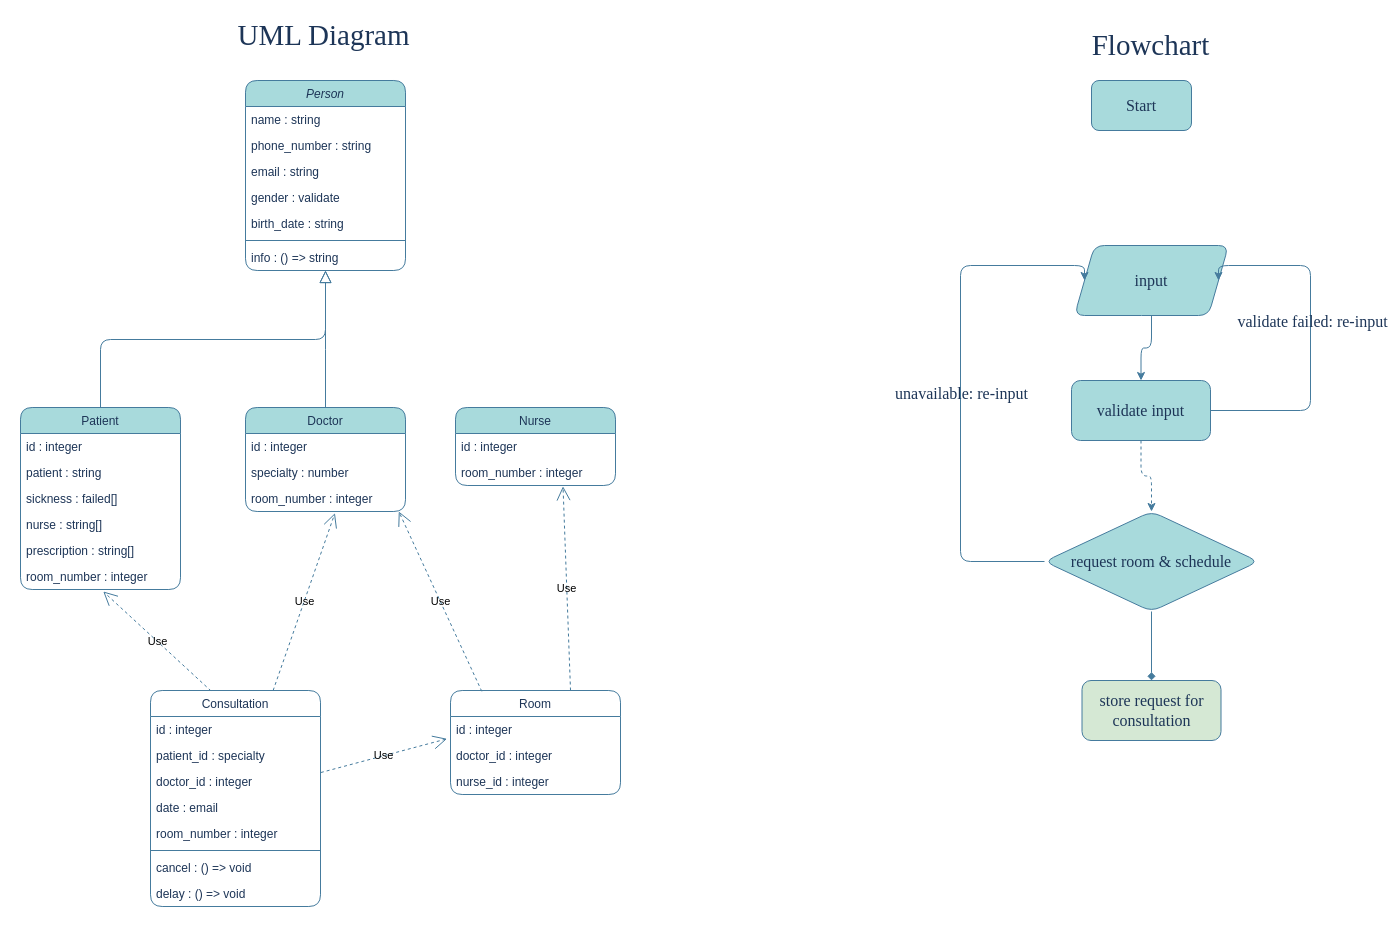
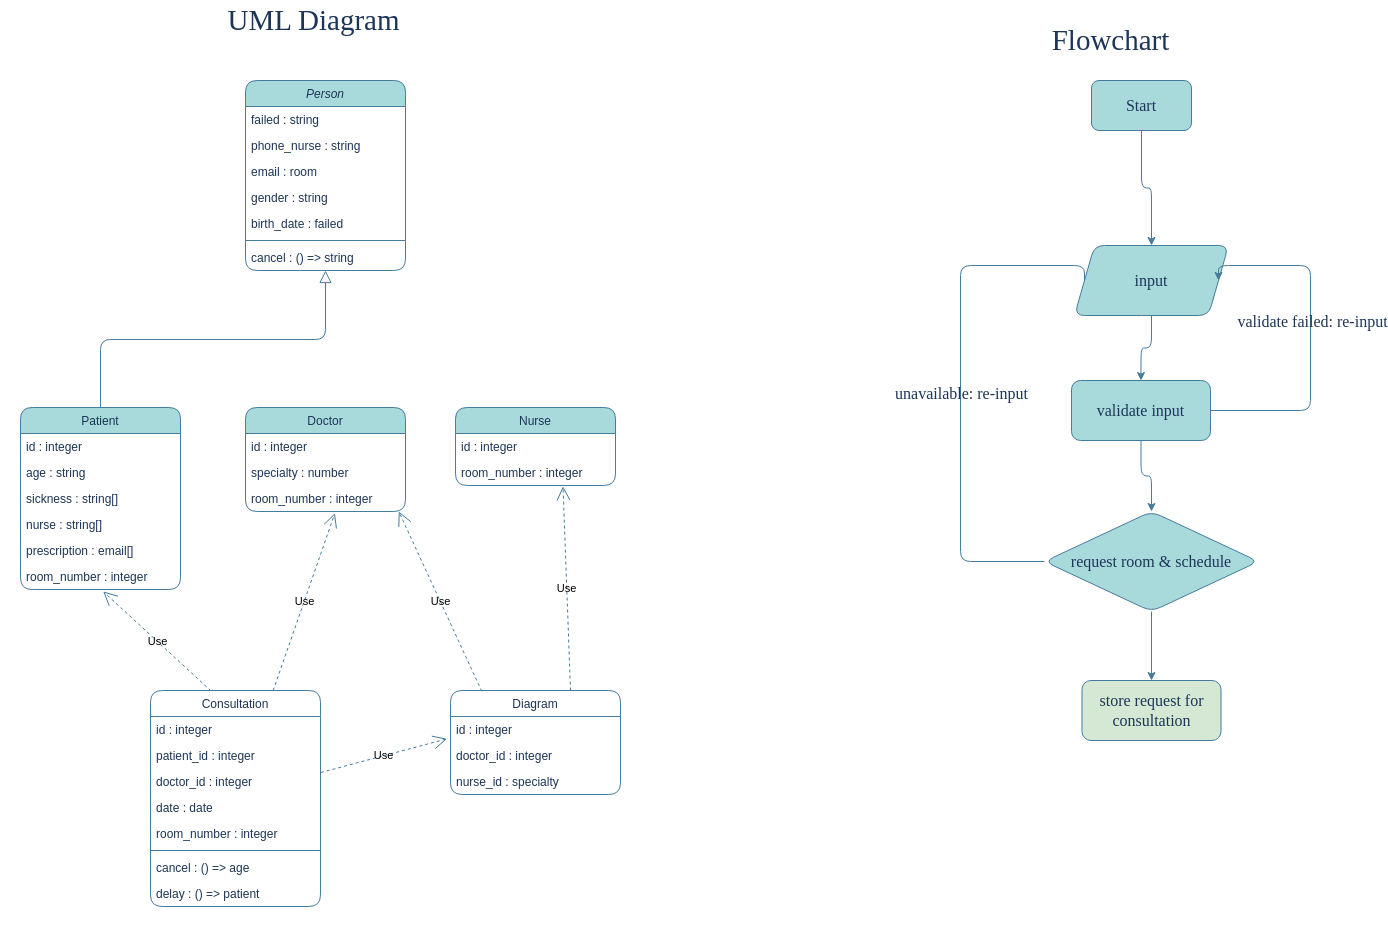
- <mxCell id="44" value="&lt;font style=&quot;font-size: 29px;&quot;&gt;UML Diagram&lt;/font&gt;" style="text;html=1;strokeColor=none;fillColor=none;align=center;verticalAlign=middle;whiteSpace=wrap;rounded=1;sketch=1;hachureGap=4;jiggle=2;curveFitting=1;fontFamily=Architects Daughter;fontSource=https%3A%2F%2Ffonts.googleapis.com%2Fcss%3Ffamily%3DArchitects%2BDaughter;fontSize=20;fontColor=#1D3557;labelBackgroundColor=none;" parent="1" vertex="1"><mxGeometry x="210" y="20" width="227" height="30" as="geometry" /></mxCell>
+ <mxCell id="44" value="&lt;font style=&quot;font-size: 29px;&quot;&gt;UML Diagram&lt;/font&gt;" style="text;html=1;strokeColor=none;fillColor=none;align=center;verticalAlign=middle;whiteSpace=wrap;rounded=1;sketch=1;hachureGap=4;jiggle=2;curveFitting=1;fontFamily=Architects Daughter;fontSource=https%3A%2F%2Ffonts.googleapis.com%2Fcss%3Ffamily%3DArchitects%2BDaughter;fontSize=20;fontColor=#1D3557;labelBackgroundColor=none;" parent="1" vertex="1"><mxGeometry x="200" y="5" width="227" height="30" as="geometry" /></mxCell>
- <mxCell id="58" value="&lt;span style=&quot;font-size: 29px;&quot;&gt;Flowchart&lt;/span&gt;" style="text;html=1;strokeColor=none;fillColor=none;align=center;verticalAlign=middle;whiteSpace=wrap;rounded=1;sketch=1;hachureGap=4;jiggle=2;curveFitting=1;fontFamily=Architects Daughter;fontSource=https%3A%2F%2Ffonts.googleapis.com%2Fcss%3Ffamily%3DArchitects%2BDaughter;fontSize=20;fontColor=#1D3557;labelBackgroundColor=none;" parent="1" vertex="1"><mxGeometry x="1037" y="30" width="227" height="30" as="geometry" /></mxCell>
+ <mxCell id="58" value="&lt;span style=&quot;font-size: 29px;&quot;&gt;Flowchart&lt;/span&gt;" style="text;html=1;strokeColor=none;fillColor=none;align=center;verticalAlign=middle;whiteSpace=wrap;rounded=1;sketch=1;hachureGap=4;jiggle=2;curveFitting=1;fontFamily=Architects Daughter;fontSource=https%3A%2F%2Ffonts.googleapis.com%2Fcss%3Ffamily%3DArchitects%2BDaughter;fontSize=20;fontColor=#1D3557;labelBackgroundColor=none;" parent="1" vertex="1"><mxGeometry x="997" y="25" width="227" height="30" as="geometry" /></mxCell>
- <mxCell id="3" value="name : string" style="text;align=left;verticalAlign=top;spacingLeft=4;spacingRight=4;overflow=hidden;rotatable=0;points=[[0,0.5],[1,0.5]];portConstraint=eastwest;rounded=1;labelBackgroundColor=none;fontColor=#1D3557;" parent="2" vertex="1"><mxGeometry y="26" width="160" height="26" as="geometry" /></mxCell>
+ <mxCell id="3" value="failed : string" style="text;align=left;verticalAlign=top;spacingLeft=4;spacingRight=4;overflow=hidden;rotatable=0;points=[[0,0.5],[1,0.5]];portConstraint=eastwest;rounded=1;labelBackgroundColor=none;fontColor=#1D3557;" parent="2" vertex="1"><mxGeometry y="26" width="160" height="26" as="geometry" /></mxCell>
- <mxCell id="4" value="phone_number : string" style="text;align=left;verticalAlign=top;spacingLeft=4;spacingRight=4;overflow=hidden;rotatable=0;points=[[0,0.5],[1,0.5]];portConstraint=eastwest;rounded=1;shadow=0;html=0;labelBackgroundColor=none;fontColor=#1D3557;" parent="2" vertex="1"><mxGeometry y="52" width="160" height="26" as="geometry" /></mxCell>
+ <mxCell id="4" value="phone_nurse : string" style="text;align=left;verticalAlign=top;spacingLeft=4;spacingRight=4;overflow=hidden;rotatable=0;points=[[0,0.5],[1,0.5]];portConstraint=eastwest;rounded=1;shadow=0;html=0;labelBackgroundColor=none;fontColor=#1D3557;" parent="2" vertex="1"><mxGeometry y="52" width="160" height="26" as="geometry" /></mxCell>
- <mxCell id="5" value="email : string" style="text;align=left;verticalAlign=top;spacingLeft=4;spacingRight=4;overflow=hidden;rotatable=0;points=[[0,0.5],[1,0.5]];portConstraint=eastwest;rounded=1;shadow=0;html=0;labelBackgroundColor=none;fontColor=#1D3557;" parent="2" vertex="1"><mxGeometry y="78" width="160" height="26" as="geometry" /></mxCell>
+ <mxCell id="5" value="email : room" style="text;align=left;verticalAlign=top;spacingLeft=4;spacingRight=4;overflow=hidden;rotatable=0;points=[[0,0.5],[1,0.5]];portConstraint=eastwest;rounded=1;shadow=0;html=0;labelBackgroundColor=none;fontColor=#1D3557;" parent="2" vertex="1"><mxGeometry y="78" width="160" height="26" as="geometry" /></mxCell>
+ <mxCell id="45" style="edgeStyle=orthogonalEdgeStyle;rounded=1;hachureGap=4;orthogonalLoop=1;jettySize=auto;html=1;entryX=0.5;entryY=0;entryDx=0;entryDy=0;strokeColor=#457B9D;fontFamily=Architects Daughter;fontSource=https%3A%2F%2Ffonts.googleapis.com%2Fcss%3Ffamily%3DArchitects%2BDaughter;fontSize=16;fontColor=default;fillColor=#A8DADC;labelBackgroundColor=none;" parent="1" source="46" target="48" edge="1"><mxGeometry relative="1" as="geometry" /></mxCell>
- <mxCell id="6" value="gender : validate" style="text;align=left;verticalAlign=top;spacingLeft=4;spacingRight=4;overflow=hidden;rotatable=0;points=[[0,0.5],[1,0.5]];portConstraint=eastwest;rounded=1;shadow=0;html=0;labelBackgroundColor=none;fontColor=#1D3557;" parent="2" vertex="1"><mxGeometry y="104" width="160" height="26" as="geometry" /></mxCell>
+ <mxCell id="6" value="gender : string" style="text;align=left;verticalAlign=top;spacingLeft=4;spacingRight=4;overflow=hidden;rotatable=0;points=[[0,0.5],[1,0.5]];portConstraint=eastwest;rounded=1;shadow=0;html=0;labelBackgroundColor=none;fontColor=#1D3557;" parent="2" vertex="1"><mxGeometry y="104" width="160" height="26" as="geometry" /></mxCell>
- <mxCell id="7" value="birth_date : string" style="text;align=left;verticalAlign=top;spacingLeft=4;spacingRight=4;overflow=hidden;rotatable=0;points=[[0,0.5],[1,0.5]];portConstraint=eastwest;rounded=1;shadow=0;html=0;labelBackgroundColor=none;fontColor=#1D3557;" parent="2" vertex="1"><mxGeometry y="130" width="160" height="26" as="geometry" /></mxCell>
+ <mxCell id="7" value="birth_date : failed" style="text;align=left;verticalAlign=top;spacingLeft=4;spacingRight=4;overflow=hidden;rotatable=0;points=[[0,0.5],[1,0.5]];portConstraint=eastwest;rounded=1;shadow=0;html=0;labelBackgroundColor=none;fontColor=#1D3557;" parent="2" vertex="1"><mxGeometry y="130" width="160" height="26" as="geometry" /></mxCell>
- <mxCell id="9" value="info : () =&gt; string" style="text;align=left;verticalAlign=top;spacingLeft=4;spacingRight=4;overflow=hidden;rotatable=0;points=[[0,0.5],[1,0.5]];portConstraint=eastwest;rounded=1;labelBackgroundColor=none;fontColor=#1D3557;" parent="2" vertex="1"><mxGeometry y="164" width="160" height="26" as="geometry" /></mxCell>
+ <mxCell id="9" value="cancel : () =&gt; string" style="text;align=left;verticalAlign=top;spacingLeft=4;spacingRight=4;overflow=hidden;rotatable=0;points=[[0,0.5],[1,0.5]];portConstraint=eastwest;rounded=1;labelBackgroundColor=none;fontColor=#1D3557;" parent="2" vertex="1"><mxGeometry y="164" width="160" height="26" as="geometry" /></mxCell>
- <mxCell id="53" style="edgeStyle=orthogonalEdgeStyle;rounded=1;hachureGap=4;orthogonalLoop=1;jettySize=auto;html=1;entryX=0;entryY=0.5;entryDx=0;entryDy=0;strokeColor=#457B9D;fontFamily=Architects Daughter;fontSource=https%3A%2F%2Ffonts.googleapis.com%2Fcss%3Ffamily%3DArchitects%2BDaughter;fontSize=16;fontColor=default;fillColor=#A8DADC;labelBackgroundColor=none;" parent="1" source="56" target="48" edge="1"><mxGeometry relative="1" as="geometry"><Array as="points"><mxPoint x="960" y="561" /><mxPoint x="960" y="265" /></Array></mxGeometry></mxCell>
+ <mxCell id="53" style="edgeStyle=orthogonalEdgeStyle;rounded=1;hachureGap=4;orthogonalLoop=1;jettySize=auto;html=1;entryX=0;entryY=0.5;entryDx=0;entryDy=0;strokeColor=#457B9D;fontFamily=Architects Daughter;fontSource=https%3A%2F%2Ffonts.googleapis.com%2Fcss%3Ffamily%3DArchitects%2BDaughter;fontSize=16;fontColor=default;fillColor=#A8DADC;labelBackgroundColor=none;endArrow=none;" parent="1" source="56" target="48" edge="1"><mxGeometry relative="1" as="geometry"><Array as="points"><mxPoint x="960" y="561" /><mxPoint x="960" y="265" /></Array></mxGeometry></mxCell>
- <mxCell id="14" value="" style="endArrow=block;endSize=10;endFill=0;shadow=0;strokeWidth=1;rounded=1;edgeStyle=elbowEdgeStyle;elbow=vertical;labelBackgroundColor=none;fontColor=default;strokeColor=#457B9D;" parent="1" source="10" target="2" edge="1"><mxGeometry width="160" relative="1" as="geometry"><mxPoint x="330" y="163" as="sourcePoint" /><mxPoint x="330" y="163" as="targetPoint" /></mxGeometry></mxCell>
- <mxCell id="20" value="patient : string" style="text;align=left;verticalAlign=top;spacingLeft=4;spacingRight=4;overflow=hidden;rotatable=0;points=[[0,0.5],[1,0.5]];portConstraint=eastwest;rounded=1;labelBackgroundColor=none;fontColor=#1D3557;" parent="18" vertex="1"><mxGeometry y="52" width="160" height="26" as="geometry" /></mxCell>
+ <mxCell id="20" value="age : string" style="text;align=left;verticalAlign=top;spacingLeft=4;spacingRight=4;overflow=hidden;rotatable=0;points=[[0,0.5],[1,0.5]];portConstraint=eastwest;rounded=1;labelBackgroundColor=none;fontColor=#1D3557;" parent="18" vertex="1"><mxGeometry y="52" width="160" height="26" as="geometry" /></mxCell>
- <mxCell id="49" style="edgeStyle=orthogonalEdgeStyle;rounded=1;hachureGap=4;orthogonalLoop=1;jettySize=auto;html=1;entryX=0.5;entryY=0;entryDx=0;entryDy=0;strokeColor=#457B9D;fontFamily=Architects Daughter;fontSource=https%3A%2F%2Ffonts.googleapis.com%2Fcss%3Ffamily%3DArchitects%2BDaughter;fontSize=16;fontColor=default;fillColor=#A8DADC;labelBackgroundColor=none;dashed=1;" parent="1" source="52" target="56" edge="1"><mxGeometry relative="1" as="geometry" /></mxCell>
+ <mxCell id="49" style="edgeStyle=orthogonalEdgeStyle;rounded=1;hachureGap=4;orthogonalLoop=1;jettySize=auto;html=1;entryX=0.5;entryY=0;entryDx=0;entryDy=0;strokeColor=#457B9D;fontFamily=Architects Daughter;fontSource=https%3A%2F%2Ffonts.googleapis.com%2Fcss%3Ffamily%3DArchitects%2BDaughter;fontSize=16;fontColor=default;fillColor=#A8DADC;labelBackgroundColor=none;" parent="1" source="52" target="56" edge="1"><mxGeometry relative="1" as="geometry" /></mxCell>
- <mxCell id="21" value="sickness : failed[]" style="text;align=left;verticalAlign=top;spacingLeft=4;spacingRight=4;overflow=hidden;rotatable=0;points=[[0,0.5],[1,0.5]];portConstraint=eastwest;rounded=1;shadow=0;html=0;labelBackgroundColor=none;fontColor=#1D3557;" parent="18" vertex="1"><mxGeometry y="78" width="160" height="26" as="geometry" /></mxCell>
+ <mxCell id="21" value="sickness : string[]" style="text;align=left;verticalAlign=top;spacingLeft=4;spacingRight=4;overflow=hidden;rotatable=0;points=[[0,0.5],[1,0.5]];portConstraint=eastwest;rounded=1;shadow=0;html=0;labelBackgroundColor=none;fontColor=#1D3557;" parent="18" vertex="1"><mxGeometry y="78" width="160" height="26" as="geometry" /></mxCell>
- <mxCell id="23" value="prescription : string[]" style="text;align=left;verticalAlign=top;spacingLeft=4;spacingRight=4;overflow=hidden;rotatable=0;points=[[0,0.5],[1,0.5]];portConstraint=eastwest;rounded=1;shadow=0;html=0;labelBackgroundColor=none;fontColor=#1D3557;" parent="18" vertex="1"><mxGeometry y="130" width="160" height="26" as="geometry" /></mxCell>
+ <mxCell id="23" value="prescription : email[]" style="text;align=left;verticalAlign=top;spacingLeft=4;spacingRight=4;overflow=hidden;rotatable=0;points=[[0,0.5],[1,0.5]];portConstraint=eastwest;rounded=1;shadow=0;html=0;labelBackgroundColor=none;fontColor=#1D3557;" parent="18" vertex="1"><mxGeometry y="130" width="160" height="26" as="geometry" /></mxCell>
- <mxCell id="55" style="edgeStyle=orthogonalEdgeStyle;rounded=1;hachureGap=4;orthogonalLoop=1;jettySize=auto;html=1;entryX=0.5;entryY=0;entryDx=0;entryDy=0;strokeColor=#457B9D;fontFamily=Architects Daughter;fontSource=https%3A%2F%2Ffonts.googleapis.com%2Fcss%3Ffamily%3DArchitects%2BDaughter;fontSize=16;fontColor=default;fillColor=#A8DADC;labelBackgroundColor=none;endArrow=diamond;" parent="1" source="56" target="57" edge="1"><mxGeometry relative="1" as="geometry" /></mxCell>
+ <mxCell id="55" style="edgeStyle=orthogonalEdgeStyle;rounded=1;hachureGap=4;orthogonalLoop=1;jettySize=auto;html=1;entryX=0.5;entryY=0;entryDx=0;entryDy=0;strokeColor=#457B9D;fontFamily=Architects Daughter;fontSource=https%3A%2F%2Ffonts.googleapis.com%2Fcss%3Ffamily%3DArchitects%2BDaughter;fontSize=16;fontColor=default;fillColor=#A8DADC;labelBackgroundColor=none;" parent="1" source="56" target="57" edge="1"><mxGeometry relative="1" as="geometry" /></mxCell>
- <mxCell id="37" value="Room" style="swimlane;fontStyle=0;childLayout=stackLayout;horizontal=1;startSize=26;fillColor=none;horizontalStack=0;resizeParent=1;resizeParentMax=0;resizeLast=0;collapsible=1;marginBottom=0;rounded=1;labelBackgroundColor=none;strokeColor=#457B9D;fontColor=#1D3557;" parent="1" vertex="1"><mxGeometry x="450" y="690" width="170" height="104" as="geometry" /></mxCell>
+ <mxCell id="37" value="Diagram" style="swimlane;fontStyle=0;childLayout=stackLayout;horizontal=1;startSize=26;fillColor=none;horizontalStack=0;resizeParent=1;resizeParentMax=0;resizeLast=0;collapsible=1;marginBottom=0;rounded=1;labelBackgroundColor=none;strokeColor=#457B9D;fontColor=#1D3557;" parent="1" vertex="1"><mxGeometry x="450" y="690" width="170" height="104" as="geometry" /></mxCell>
- <mxCell id="28" value="patient_id : specialty" style="text;strokeColor=none;fillColor=none;align=left;verticalAlign=top;spacingLeft=4;spacingRight=4;overflow=hidden;rotatable=0;points=[[0,0.5],[1,0.5]];portConstraint=eastwest;rounded=1;labelBackgroundColor=none;fontColor=#1D3557;" parent="26" vertex="1"><mxGeometry y="52" width="170" height="26" as="geometry" /></mxCell>
+ <mxCell id="28" value="patient_id : integer" style="text;strokeColor=none;fillColor=none;align=left;verticalAlign=top;spacingLeft=4;spacingRight=4;overflow=hidden;rotatable=0;points=[[0,0.5],[1,0.5]];portConstraint=eastwest;rounded=1;labelBackgroundColor=none;fontColor=#1D3557;" parent="26" vertex="1"><mxGeometry y="52" width="170" height="26" as="geometry" /></mxCell>
- <mxCell id="40" value="nurse_id : integer" style="text;strokeColor=none;fillColor=none;align=left;verticalAlign=top;spacingLeft=4;spacingRight=4;overflow=hidden;rotatable=0;points=[[0,0.5],[1,0.5]];portConstraint=eastwest;rounded=1;labelBackgroundColor=none;fontColor=#1D3557;" parent="37" vertex="1"><mxGeometry y="78" width="170" height="26" as="geometry" /></mxCell>
+ <mxCell id="40" value="nurse_id : specialty" style="text;strokeColor=none;fillColor=none;align=left;verticalAlign=top;spacingLeft=4;spacingRight=4;overflow=hidden;rotatable=0;points=[[0,0.5],[1,0.5]];portConstraint=eastwest;rounded=1;labelBackgroundColor=none;fontColor=#1D3557;" parent="37" vertex="1"><mxGeometry y="78" width="170" height="26" as="geometry" /></mxCell>
- <mxCell id="30" value="date : email" style="text;strokeColor=none;fillColor=none;align=left;verticalAlign=top;spacingLeft=4;spacingRight=4;overflow=hidden;rotatable=0;points=[[0,0.5],[1,0.5]];portConstraint=eastwest;rounded=1;labelBackgroundColor=none;fontColor=#1D3557;" parent="26" vertex="1"><mxGeometry y="104" width="170" height="26" as="geometry" /></mxCell>
+ <mxCell id="30" value="date : date" style="text;strokeColor=none;fillColor=none;align=left;verticalAlign=top;spacingLeft=4;spacingRight=4;overflow=hidden;rotatable=0;points=[[0,0.5],[1,0.5]];portConstraint=eastwest;rounded=1;labelBackgroundColor=none;fontColor=#1D3557;" parent="26" vertex="1"><mxGeometry y="104" width="170" height="26" as="geometry" /></mxCell>
- <mxCell id="33" value="cancel : () =&gt; void" style="text;strokeColor=none;fillColor=none;align=left;verticalAlign=top;spacingLeft=4;spacingRight=4;overflow=hidden;rotatable=0;points=[[0,0.5],[1,0.5]];portConstraint=eastwest;rounded=1;labelBackgroundColor=none;fontColor=#1D3557;" parent="26" vertex="1"><mxGeometry y="164" width="170" height="26" as="geometry" /></mxCell>
+ <mxCell id="33" value="cancel : () =&gt; age" style="text;strokeColor=none;fillColor=none;align=left;verticalAlign=top;spacingLeft=4;spacingRight=4;overflow=hidden;rotatable=0;points=[[0,0.5],[1,0.5]];portConstraint=eastwest;rounded=1;labelBackgroundColor=none;fontColor=#1D3557;" parent="26" vertex="1"><mxGeometry y="164" width="170" height="26" as="geometry" /></mxCell>
- <mxCell id="34" value="delay : () =&gt; void" style="text;strokeColor=none;fillColor=none;align=left;verticalAlign=top;spacingLeft=4;spacingRight=4;overflow=hidden;rotatable=0;points=[[0,0.5],[1,0.5]];portConstraint=eastwest;rounded=1;labelBackgroundColor=none;fontColor=#1D3557;" parent="26" vertex="1"><mxGeometry y="190" width="170" height="26" as="geometry" /></mxCell>
+ <mxCell id="34" value="delay : () =&gt; patient" style="text;strokeColor=none;fillColor=none;align=left;verticalAlign=top;spacingLeft=4;spacingRight=4;overflow=hidden;rotatable=0;points=[[0,0.5],[1,0.5]];portConstraint=eastwest;rounded=1;labelBackgroundColor=none;fontColor=#1D3557;" parent="26" vertex="1"><mxGeometry y="190" width="170" height="26" as="geometry" /></mxCell>
